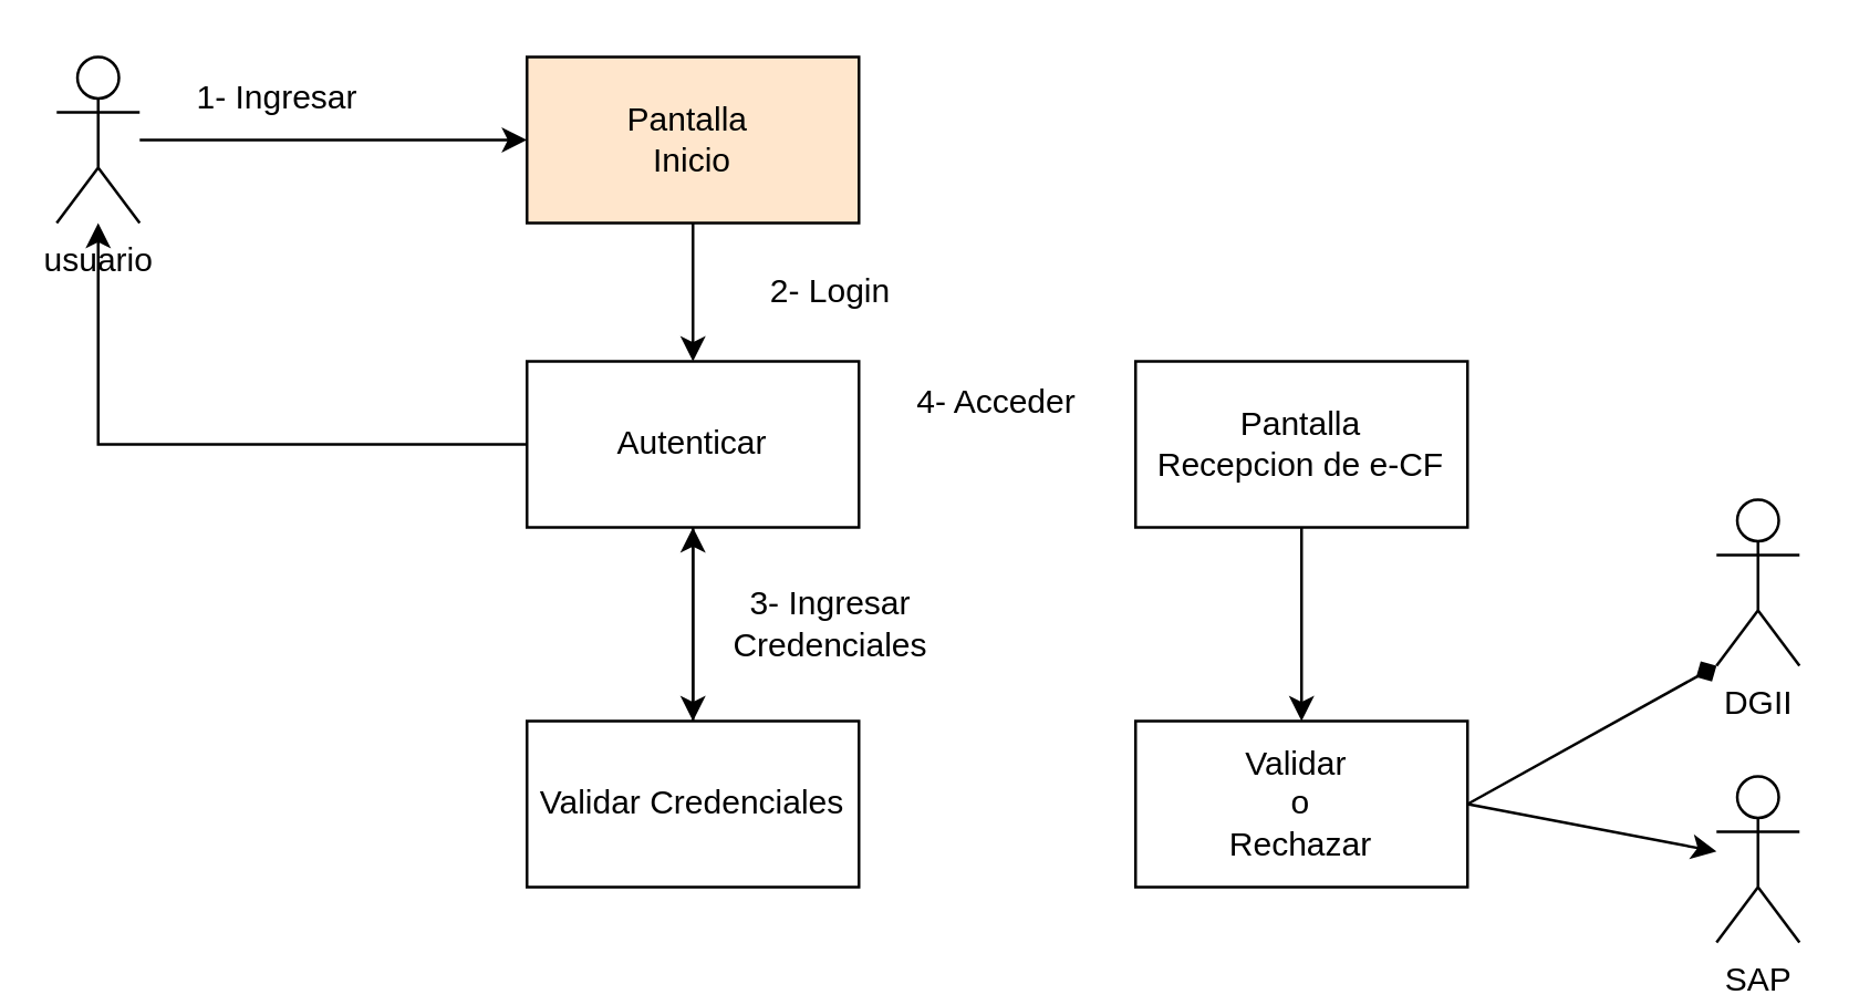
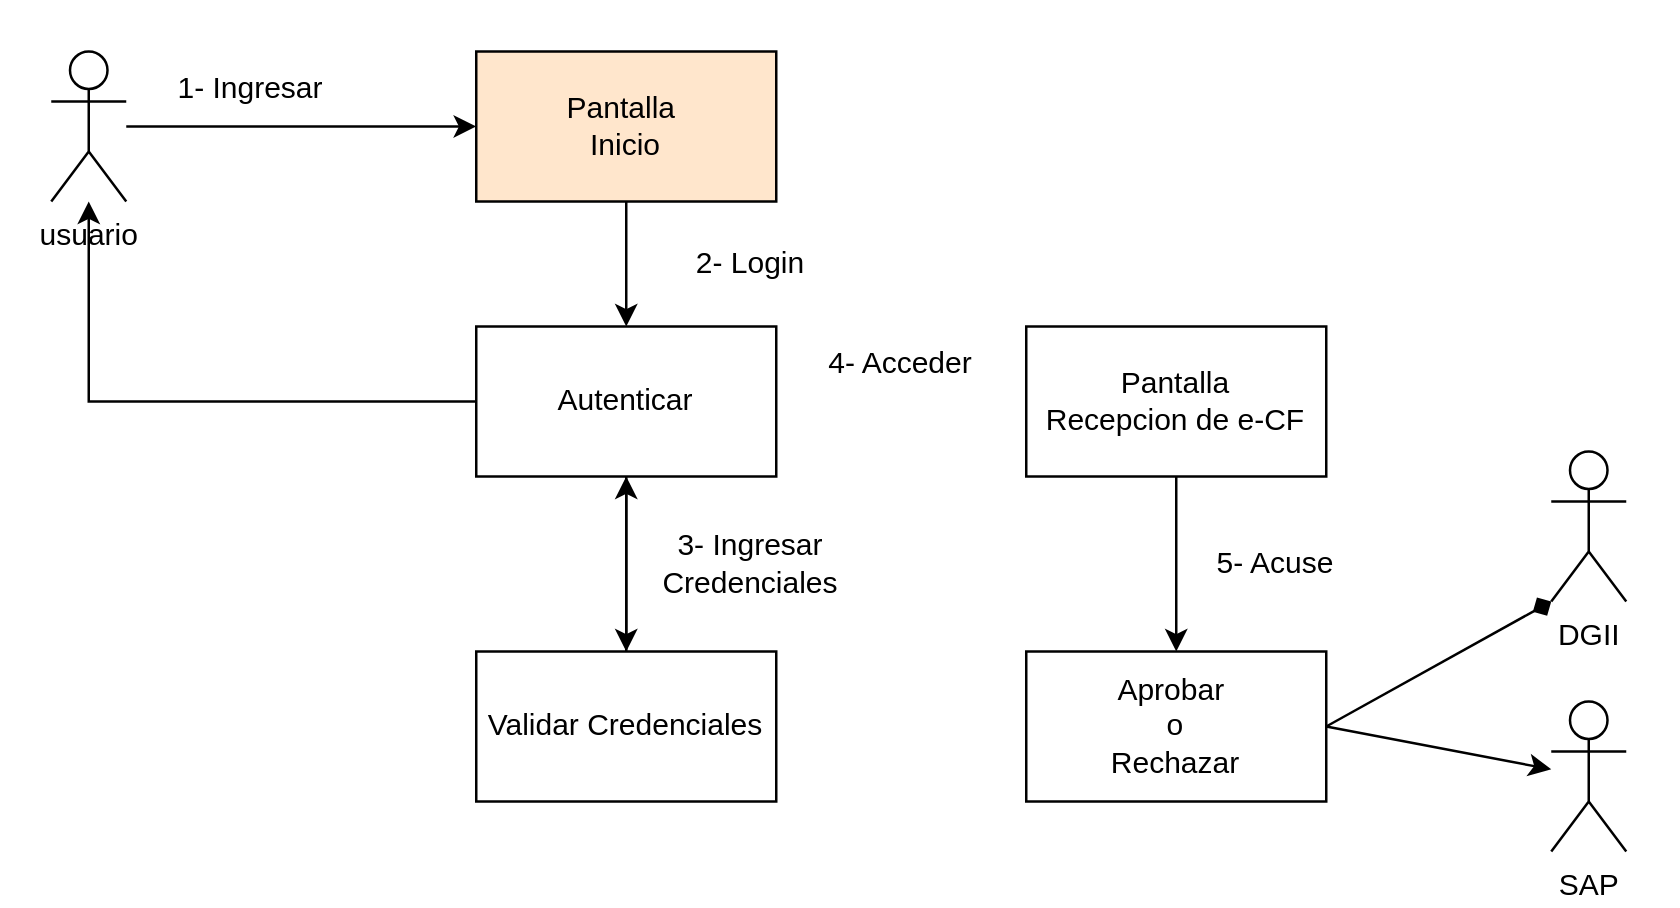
+ <mxCell id="18" value="5- Acuse" style="text;html=1;strokeColor=none;fillColor=none;align=center;verticalAlign=middle;whiteSpace=wrap;rounded=0;" vertex="1" parent="1"><mxGeometry x="470" y="210" width="80" height="30" as="geometry" /></mxCell>
- <mxCell id="17" value="Validar&amp;nbsp;&lt;br&gt;o&lt;br&gt;Rechazar" style="rounded=0;whiteSpace=wrap;html=1;" vertex="1" parent="1"><mxGeometry x="410" y="260" width="120" height="60" as="geometry" /></mxCell>
+ <mxCell id="17" value="Aprobar&amp;nbsp;&lt;br&gt;o&lt;br&gt;Rechazar" style="rounded=0;whiteSpace=wrap;html=1;" vertex="1" parent="1"><mxGeometry x="410" y="260" width="120" height="60" as="geometry" /></mxCell>
